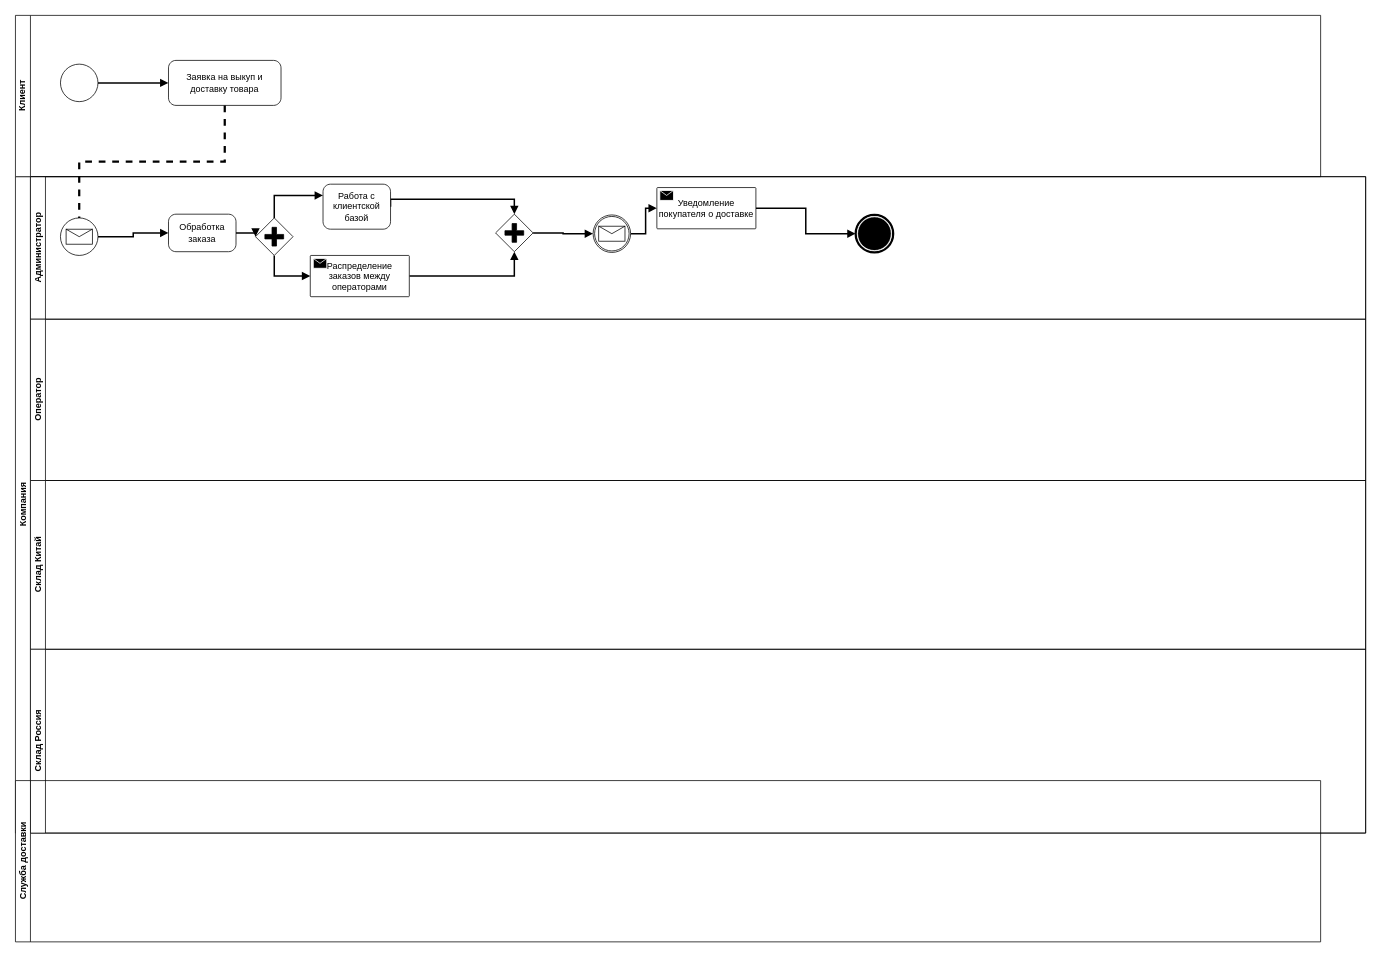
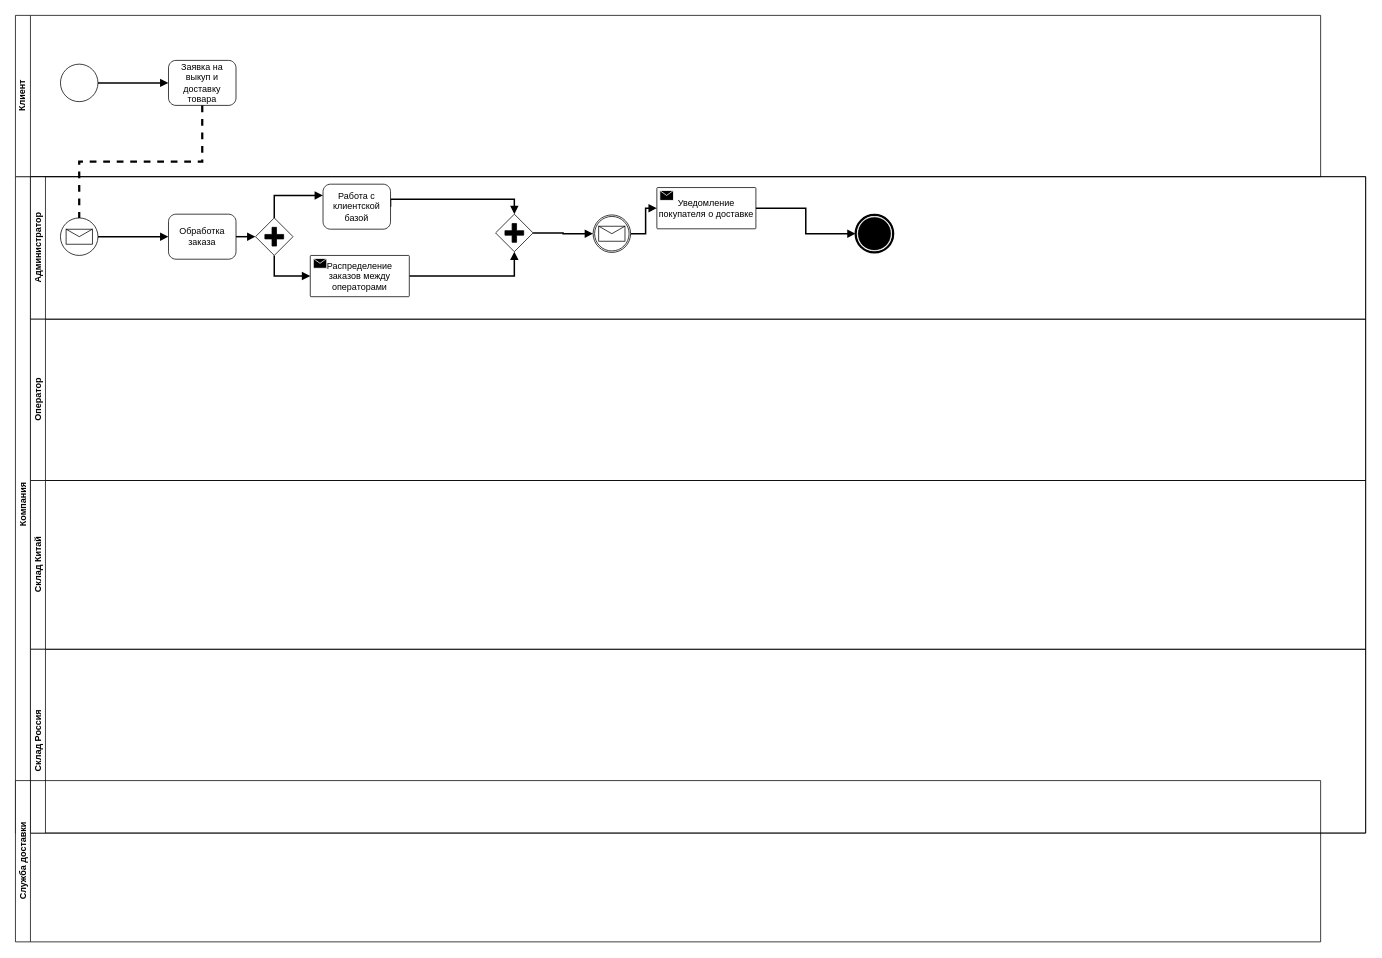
- <mxCell id="29" value="Заявка на выкуп и доставку товара" style="points=[[0.25,0,0],[0.5,0,0],[0.75,0,0],[1,0.25,0],[1,0.5,0],[1,0.75,0],[0.75,1,0],[0.5,1,0],[0.25,1,0],[0,0.75,0],[0,0.5,0],[0,0.25,0]];shape=mxgraph.bpmn.task;whiteSpace=wrap;rectStyle=rounded;size=10;taskMarker=abstract;" vertex="1" parent="26"><mxGeometry x="204" y="60" width="150" height="60" as="geometry" /></mxCell>
+ <mxCell id="29" value="Заявка на выкуп и доставку товара" style="points=[[0.25,0,0],[0.5,0,0],[0.75,0,0],[1,0.25,0],[1,0.5,0],[1,0.75,0],[0.75,1,0],[0.5,1,0],[0.25,1,0],[0,0.75,0],[0,0.5,0],[0,0.25,0]];shape=mxgraph.bpmn.task;whiteSpace=wrap;rectStyle=rounded;size=10;taskMarker=abstract;" vertex="1" parent="26"><mxGeometry x="204" y="60" width="90" height="60" as="geometry" /></mxCell>
- <mxCell id="5" value="Обработка заказа" style="points=[[0.25,0,0],[0.5,0,0],[0.75,0,0],[1,0.25,0],[1,0.5,0],[1,0.75,0],[0.75,1,0],[0.5,1,0],[0.25,1,0],[0,0.75,0],[0,0.5,0],[0,0.25,0]];shape=mxgraph.bpmn.task;whiteSpace=wrap;rectStyle=rounded;size=10;taskMarker=abstract;" vertex="1" parent="3"><mxGeometry x="184" y="50" width="90" height="50" as="geometry" /></mxCell>
+ <mxCell id="5" value="Обработка заказа" style="points=[[0.25,0,0],[0.5,0,0],[0.75,0,0],[1,0.25,0],[1,0.5,0],[1,0.75,0],[0.75,1,0],[0.5,1,0],[0.25,1,0],[0,0.75,0],[0,0.5,0],[0,0.25,0]];shape=mxgraph.bpmn.task;whiteSpace=wrap;rectStyle=rounded;size=10;taskMarker=abstract;" vertex="1" parent="3"><mxGeometry x="184" y="50" width="90" height="60" as="geometry" /></mxCell>
